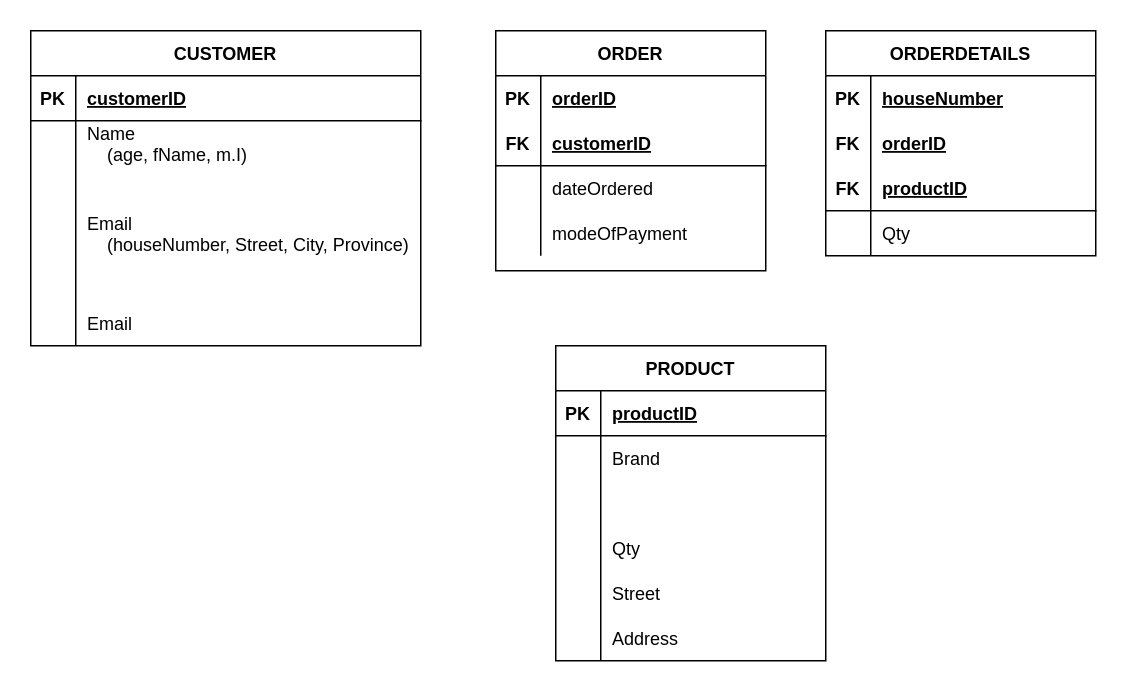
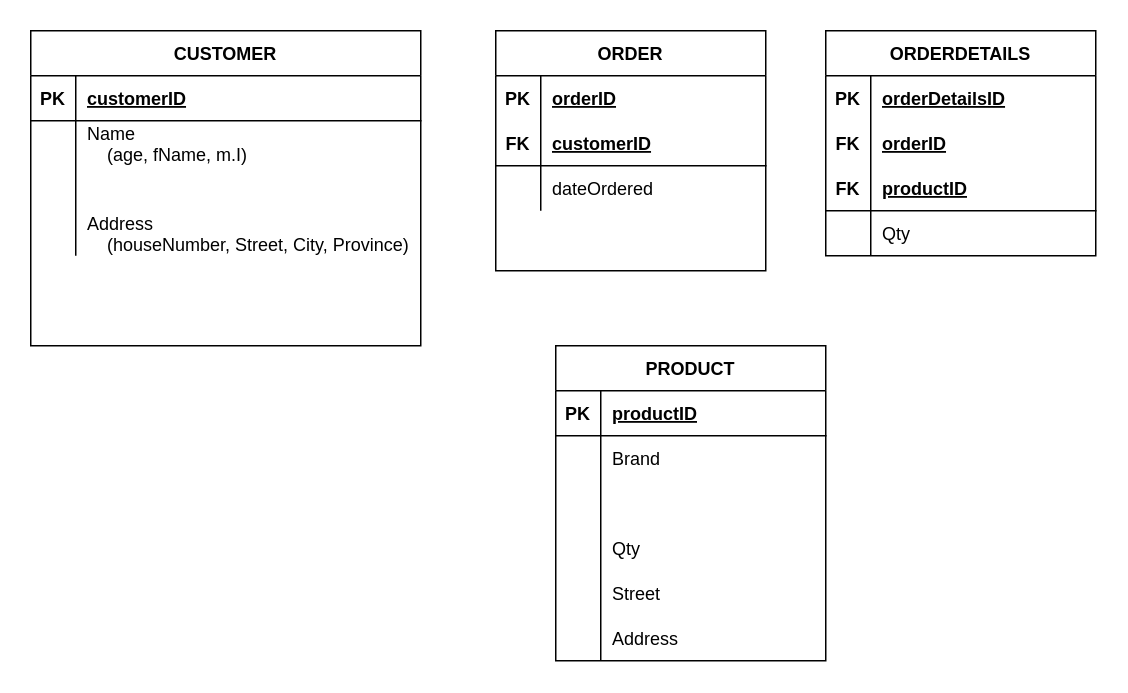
- <mxCell id="35" value="houseNumber" style="shape=partialRectangle;connectable=0;fillColor=none;top=0;left=0;bottom=0;right=0;align=left;spacingLeft=6;fontStyle=5;overflow=hidden;" vertex="1" parent="33"><mxGeometry x="30" width="150" height="30" as="geometry"><mxRectangle width="150" height="30" as="alternateBounds" /></mxGeometry></mxCell>
+ <mxCell id="35" value="orderDetailsID" style="shape=partialRectangle;connectable=0;fillColor=none;top=0;left=0;bottom=0;right=0;align=left;spacingLeft=6;fontStyle=5;overflow=hidden;" vertex="1" parent="33"><mxGeometry x="30" width="150" height="30" as="geometry"><mxRectangle width="150" height="30" as="alternateBounds" /></mxGeometry></mxCell>
- <mxCell id="13" value="Email&#10;    (houseNumber,  Street, City, Province)" style="shape=partialRectangle;connectable=0;fillColor=none;top=0;left=0;bottom=0;right=0;align=left;spacingLeft=6;overflow=hidden;fontStyle=0;fontFamily=Arial;fontSource=https%3A%2F%2Ffonts.googleapis.com%2Fcss%3Ffamily%3DArial;" vertex="1" parent="11"><mxGeometry x="30" width="230" height="30" as="geometry"><mxRectangle width="230" height="30" as="alternateBounds" /></mxGeometry></mxCell>
+ <mxCell id="13" value="Address&#10;    (houseNumber,  Street, City, Province)" style="shape=partialRectangle;connectable=0;fillColor=none;top=0;left=0;bottom=0;right=0;align=left;spacingLeft=6;overflow=hidden;fontStyle=0;fontFamily=Arial;fontSource=https%3A%2F%2Ffonts.googleapis.com%2Fcss%3Ffamily%3DArial;" vertex="1" parent="11"><mxGeometry x="30" width="230" height="30" as="geometry"><mxRectangle width="230" height="30" as="alternateBounds" /></mxGeometry></mxCell>
- <mxCell id="31" value="modeOfPayment" style="shape=partialRectangle;connectable=0;fillColor=none;top=0;left=0;bottom=0;right=0;align=left;spacingLeft=6;overflow=hidden;" vertex="1" parent="29"><mxGeometry x="30" width="150" height="30" as="geometry"><mxRectangle width="150" height="30" as="alternateBounds" /></mxGeometry></mxCell>
- <mxCell id="18" value="Email" style="shape=partialRectangle;connectable=0;fillColor=none;top=0;left=0;bottom=0;right=0;align=left;spacingLeft=6;overflow=hidden;fontStyle=0;fontFamily=Arial;fontSource=https%3A%2F%2Ffonts.googleapis.com%2Fcss%3Ffamily%3DArial;" vertex="1" parent="16"><mxGeometry x="30" width="230" height="30" as="geometry"><mxRectangle width="230" height="30" as="alternateBounds" /></mxGeometry></mxCell>
